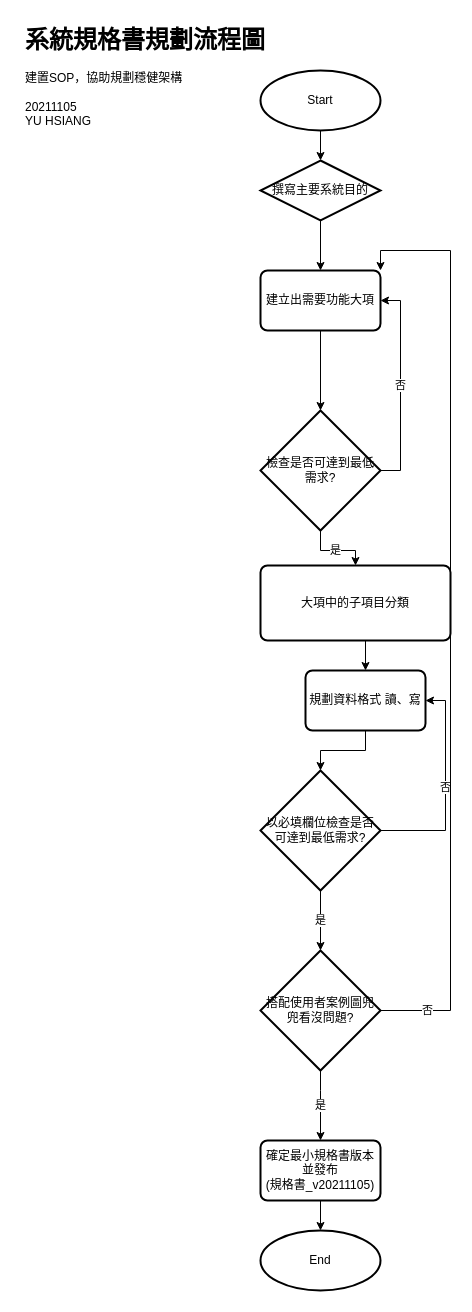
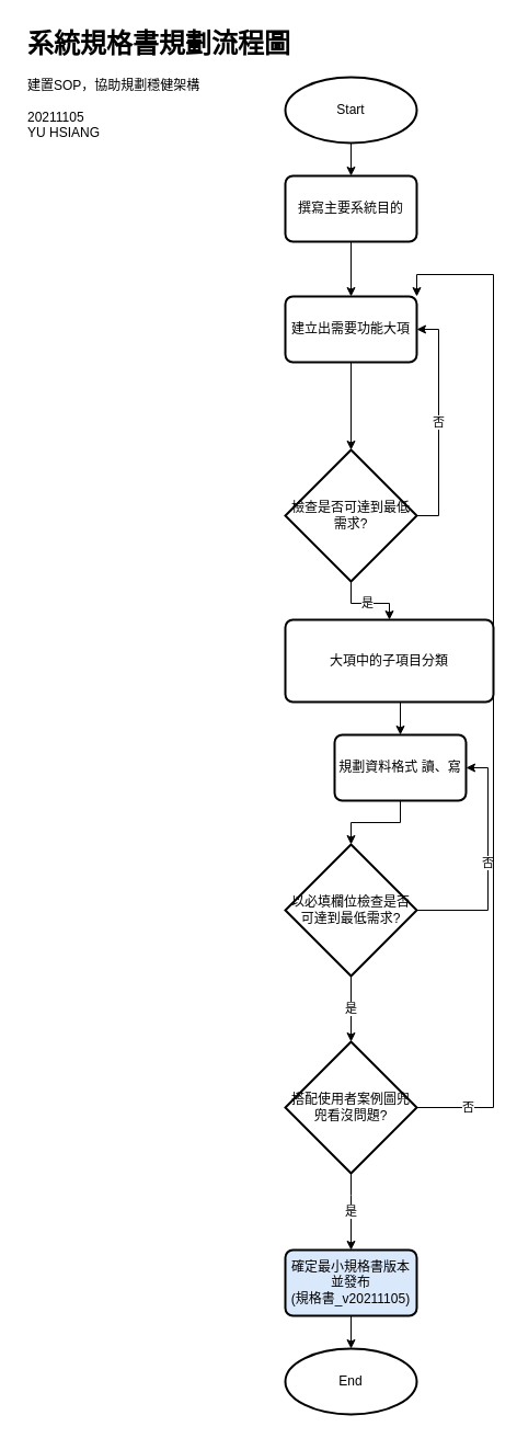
- <mxCell id="6" value="撰寫主要系統目的" style="rhombus;whiteSpace=wrap;html=1;absoluteArcSize=1;arcSize=14;strokeWidth=2;" vertex="1" parent="1"><mxGeometry x="260" y="160" width="120" height="60" as="geometry" /></mxCell>
+ <mxCell id="6" value="撰寫主要系統目的" style="rounded=1;whiteSpace=wrap;html=1;absoluteArcSize=1;arcSize=14;strokeWidth=2;" vertex="1" parent="1"><mxGeometry x="260" y="160" width="120" height="60" as="geometry" /></mxCell>
- <mxCell id="25" value="&lt;div&gt;確定最小規格書版本並發布&lt;/div&gt;&lt;div&gt;(規格書_v20211105)&lt;/div&gt;" style="rounded=1;whiteSpace=wrap;html=1;absoluteArcSize=1;arcSize=14;strokeWidth=2;" vertex="1" parent="1"><mxGeometry x="260" y="1140" width="120" height="60" as="geometry" /></mxCell>
+ <mxCell id="25" value="&lt;div&gt;確定最小規格書版本並發布&lt;/div&gt;&lt;div&gt;(規格書_v20211105)&lt;/div&gt;" style="rounded=1;whiteSpace=wrap;html=1;absoluteArcSize=1;arcSize=14;strokeWidth=2;fillColor=#dae8fc;" vertex="1" parent="1"><mxGeometry x="260" y="1140" width="120" height="60" as="geometry" /></mxCell>
